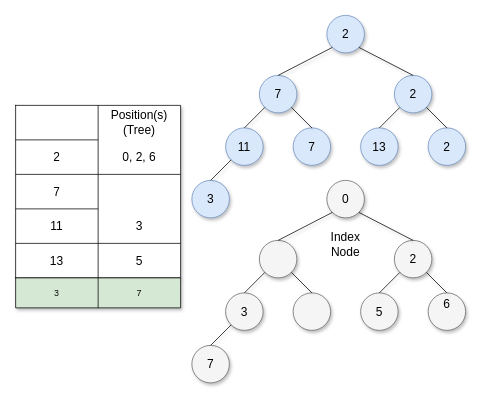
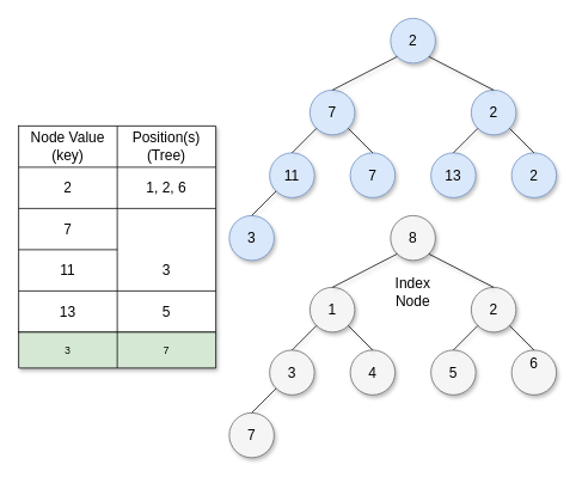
+ <mxCell id="4" value="Node Value&lt;br style=&quot;font-size: 16px;&quot;&gt;(key)" style="shape=partialRectangle;html=1;whiteSpace=wrap;connectable=0;overflow=hidden;fillColor=none;top=0;left=0;bottom=0;right=0;fontSize=16;shadow=1;sketch=0;" vertex="1" parent="3"><mxGeometry width="110" height="46" as="geometry" /></mxCell>
- <mxCell id="8" value="0, 2, 6" style="shape=partialRectangle;html=1;whiteSpace=wrap;connectable=0;overflow=hidden;fillColor=none;top=0;left=0;bottom=0;right=0;fontSize=16;shadow=1;sketch=0;" vertex="1" parent="6"><mxGeometry x="110" width="110" height="46" as="geometry" /></mxCell>
+ <mxCell id="8" value="1, 2, 6" style="shape=partialRectangle;html=1;whiteSpace=wrap;connectable=0;overflow=hidden;fillColor=none;top=0;left=0;bottom=0;right=0;fontSize=16;shadow=1;sketch=0;" vertex="1" parent="6"><mxGeometry x="110" width="110" height="46" as="geometry" /></mxCell>
- <mxCell id="38" value="0" style="text;html=1;align=center;verticalAlign=middle;whiteSpace=wrap;rounded=0;fontSize=16;shadow=1;sketch=0;" vertex="1" parent="1"><mxGeometry x="440" y="255" width="40" height="20" as="geometry" /></mxCell>
+ <mxCell id="38" value="8" style="text;html=1;align=center;verticalAlign=middle;whiteSpace=wrap;rounded=0;fontSize=16;shadow=1;sketch=0;" vertex="1" parent="1"><mxGeometry x="440" y="255" width="40" height="20" as="geometry" /></mxCell>
+ <mxCell id="40" value="1" style="text;html=1;align=center;verticalAlign=middle;whiteSpace=wrap;rounded=0;fontSize=16;shadow=1;sketch=0;" vertex="1" parent="1"><mxGeometry x="350" y="335" width="40" height="20" as="geometry" /></mxCell>
+ <mxCell id="42" value="4" style="text;html=1;align=center;verticalAlign=middle;whiteSpace=wrap;rounded=0;fontSize=16;shadow=1;sketch=0;" vertex="1" parent="1"><mxGeometry x="395" y="405" width="40" height="20" as="geometry" /></mxCell>
